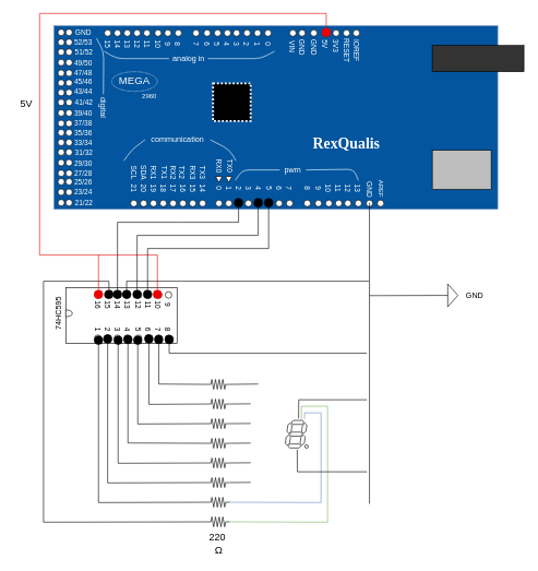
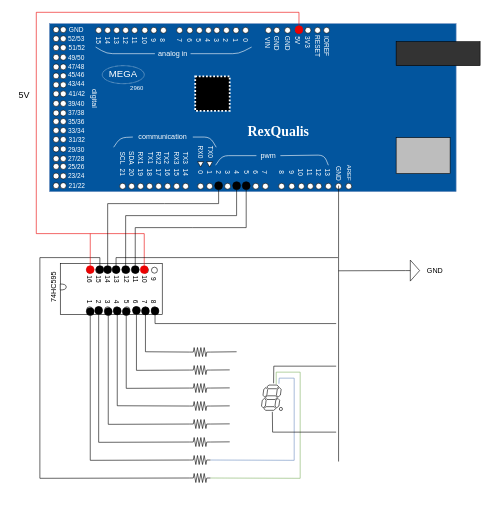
- <mxCell id="159" value="" style="endArrow=none;html=1;strokeColor=#FFFFFF;fontSize=10;fontColor=#FFFFFF;exitX=0.75;exitY=1;exitDx=0;exitDy=0;entryX=0;entryY=0.5;entryDx=0;entryDy=0;movable=1;" parent="1" source="106" target="158" edge="1"><mxGeometry width="50" height="50" relative="1" as="geometry"><mxPoint x="146" y="92" as="sourcePoint" /><mxPoint x="164" y="133" as="targetPoint" /><Array as="points"><mxPoint x="158" y="79" /></Array></mxGeometry></mxCell>
- <mxCell id="147" value="communication" style="text;html=1;strokeColor=none;fillColor=none;align=center;verticalAlign=middle;whiteSpace=wrap;rounded=0;fontColor=#FFFFFF;movable=1;" parent="1" vertex="1"><mxGeometry x="221" y="203" width="100" height="20" as="geometry" /></mxCell>
+ <mxCell id="147" value="communication" style="text;html=1;strokeColor=none;fillColor=none;align=center;verticalAlign=middle;whiteSpace=wrap;rounded=0;fontColor=#FFFFFF;movable=1;" parent="1" vertex="1"><mxGeometry x="221" y="218" width="100" height="20" as="geometry" /></mxCell>
- <mxCell id="180" value="&lt;font face=&quot;Lucida Console&quot; style=&quot;font-size: 23px&quot;&gt;RexQualis&lt;/font&gt;" style="text;html=1;strokeColor=none;fillColor=none;align=center;verticalAlign=middle;whiteSpace=wrap;rounded=0;dashed=1;dashPattern=1 1;fontSize=15;fontColor=#FFFFFF;fontStyle=1;movable=1;" parent="1" vertex="1"><mxGeometry x="453" y="197" width="152" height="42" as="geometry" /></mxCell>
+ <mxCell id="180" value="&lt;font face=&quot;Lucida Console&quot; style=&quot;font-size: 23px&quot;&gt;RexQualis&lt;/font&gt;" style="text;html=1;strokeColor=none;fillColor=none;align=center;verticalAlign=middle;whiteSpace=wrap;rounded=0;dashed=1;dashPattern=1 1;fontSize=15;fontColor=#FFFFFF;fontStyle=1;movable=1;" parent="1" vertex="1"><mxGeometry x="388" y="197" width="152" height="42" as="geometry" /></mxCell>
- <mxCell id="183" value="220&amp;nbsp;&lt;br&gt;&lt;span style=&quot;font-size: medium&quot;&gt;Ω&lt;/span&gt;" style="text;html=1;strokeColor=none;fillColor=none;align=center;verticalAlign=middle;whiteSpace=wrap;rounded=0;dashed=1;dashPattern=1 1;fontSize=15;fontColor=#000000;movable=1;" parent="1" vertex="1"><mxGeometry x="314" y="810" width="40" height="40" as="geometry" /></mxCell>
